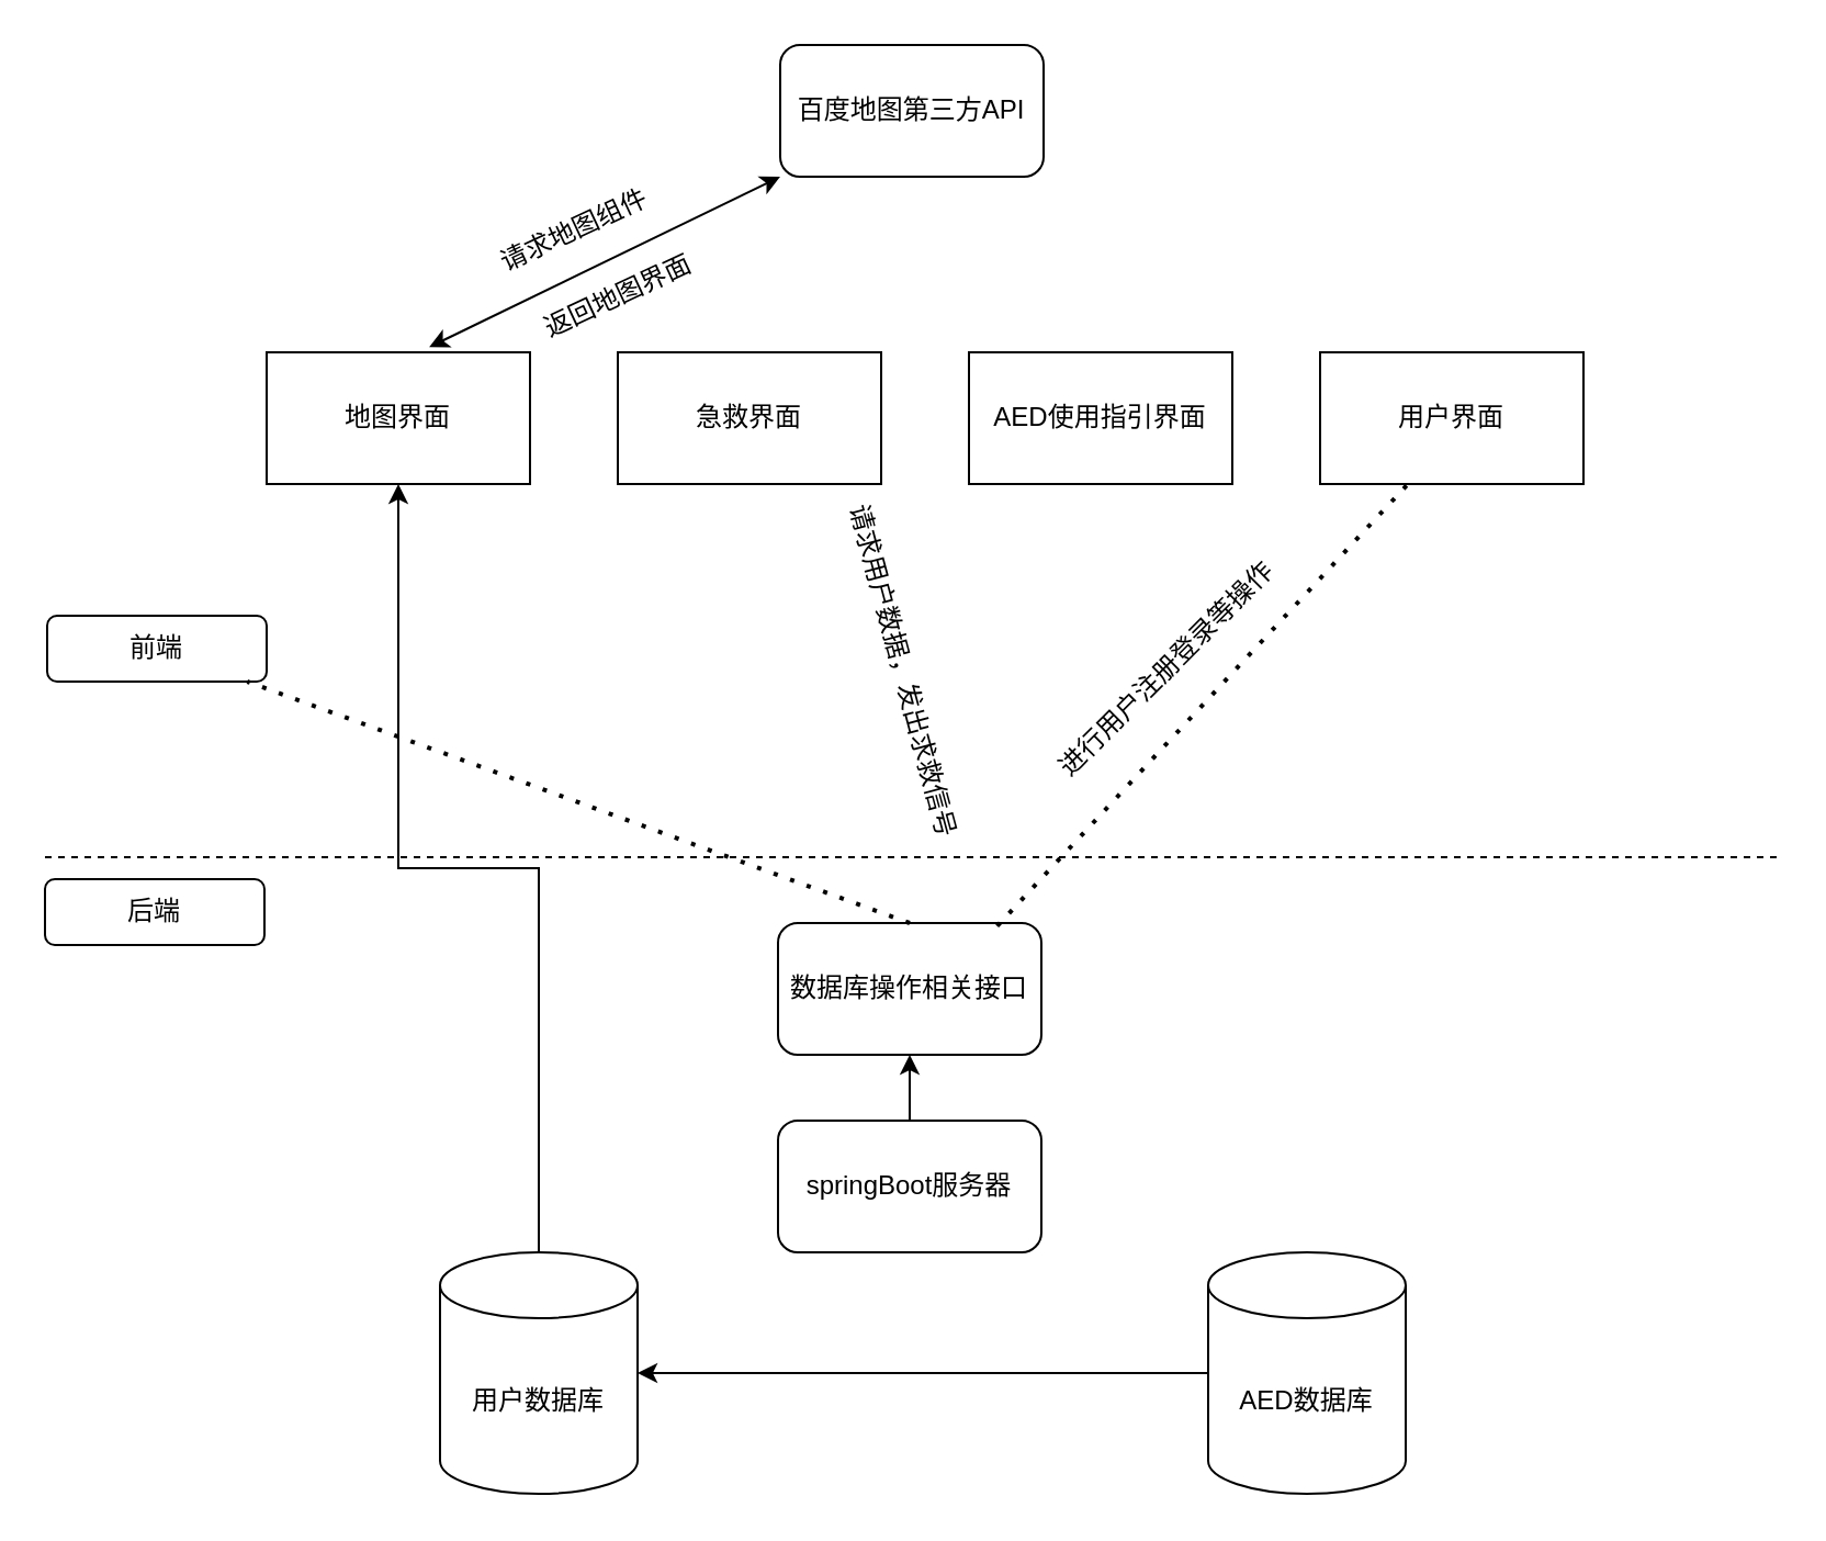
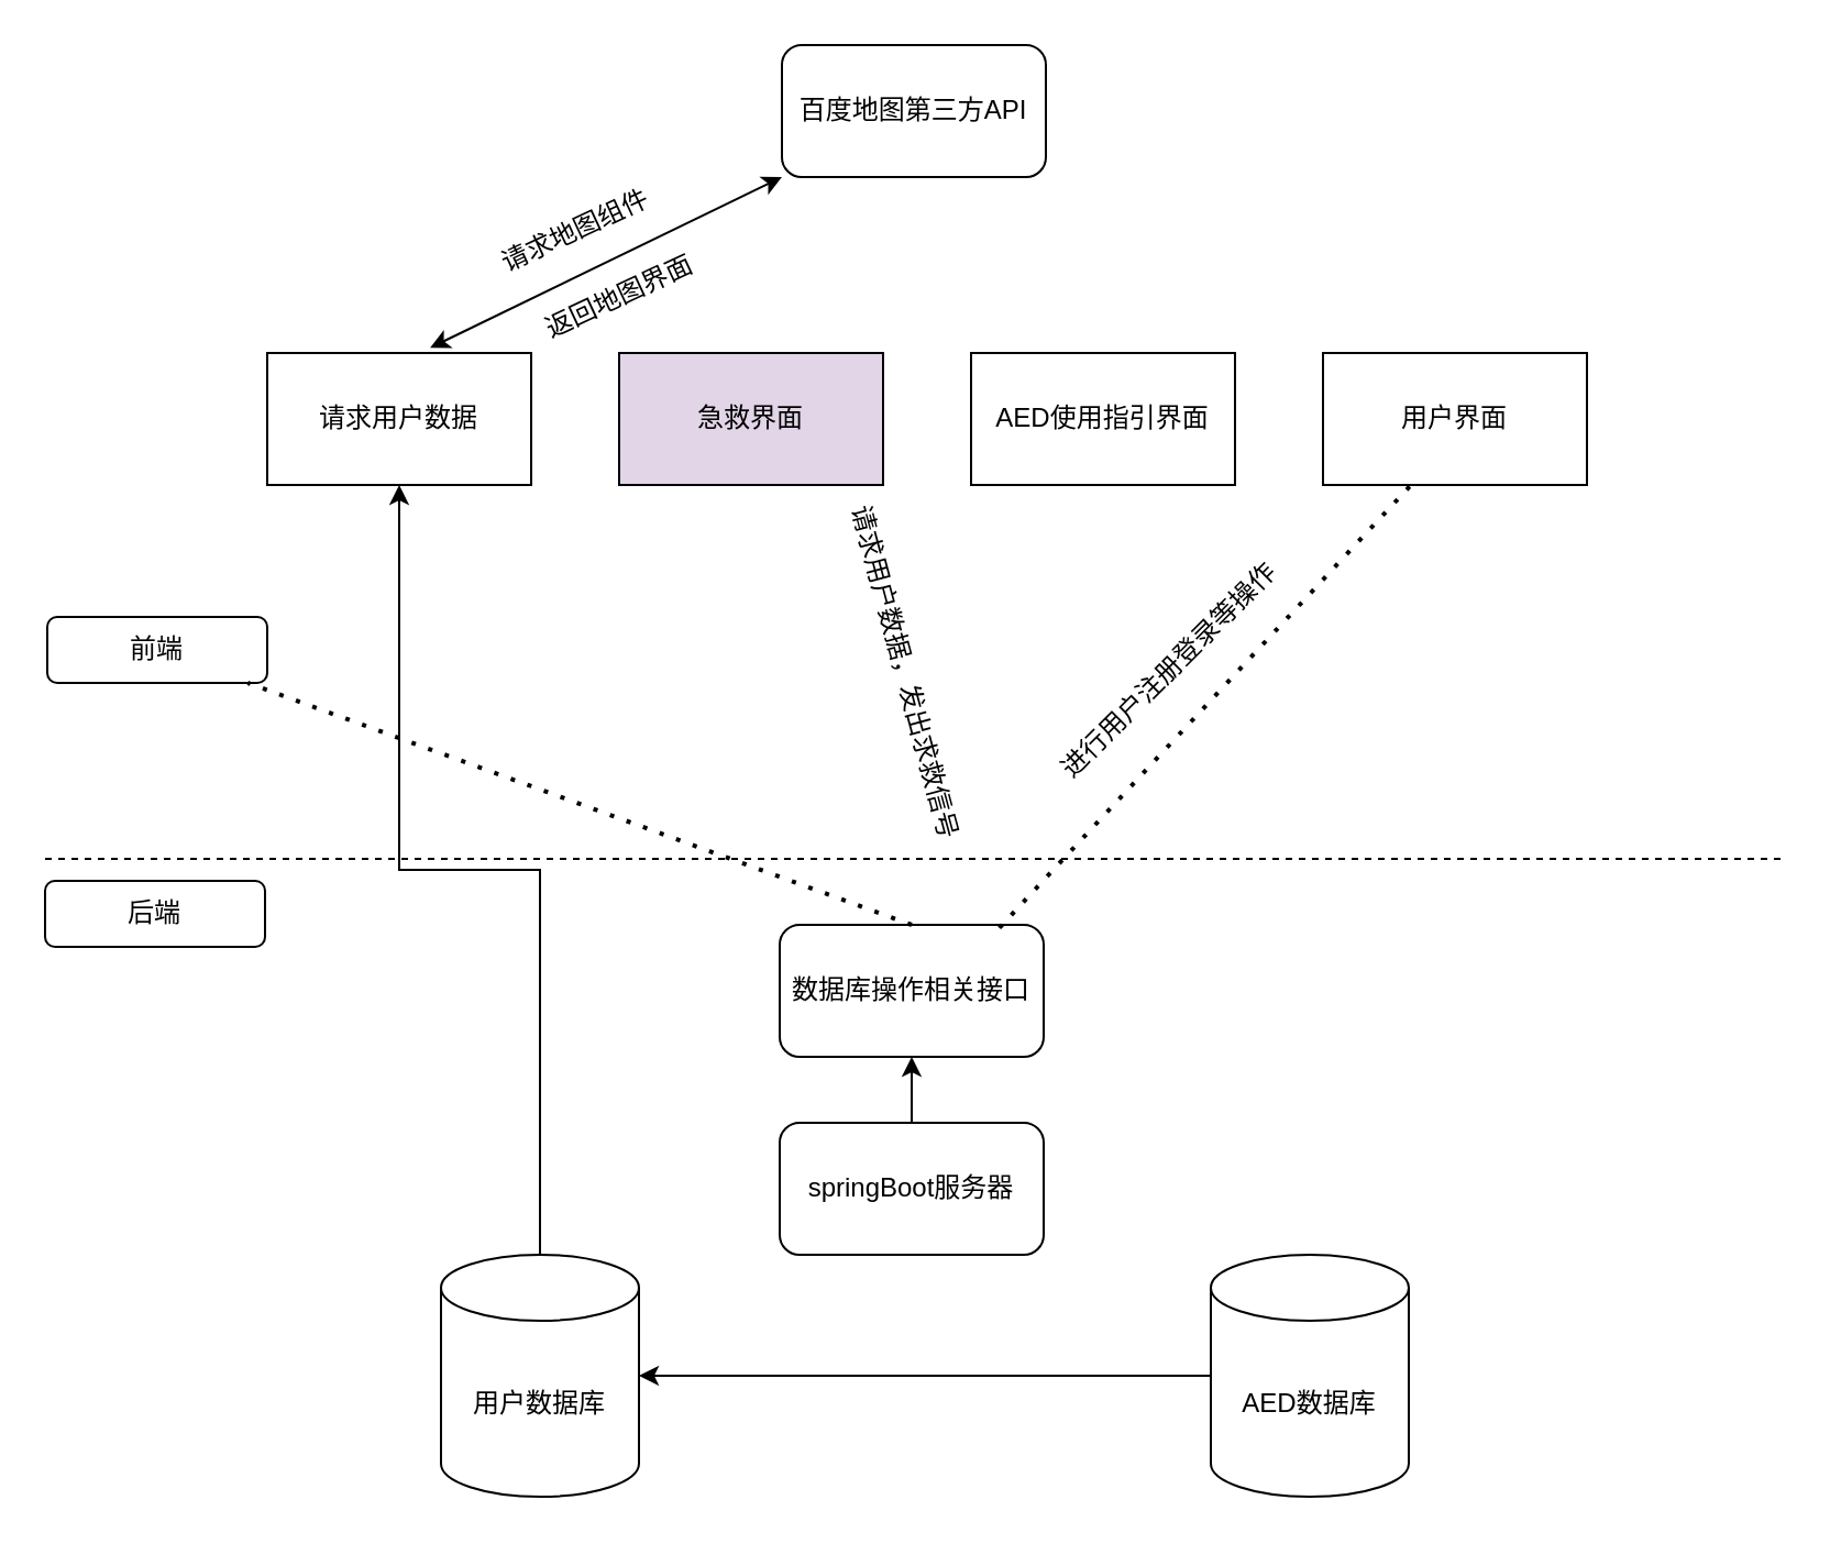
- <mxCell id="9" value="地图界面" style="rounded=0;whiteSpace=wrap;html=1;" vertex="1" parent="1"><mxGeometry x="121" y="160" width="120" height="60" as="geometry" /></mxCell>
+ <mxCell id="9" value="请求用户数据" style="rounded=0;whiteSpace=wrap;html=1;" vertex="1" parent="1"><mxGeometry x="121" y="160" width="120" height="60" as="geometry" /></mxCell>
- <mxCell id="10" value="急救界面" style="rounded=0;whiteSpace=wrap;html=1;" vertex="1" parent="1"><mxGeometry x="281" y="160" width="120" height="60" as="geometry" /></mxCell>
+ <mxCell id="10" value="急救界面" style="rounded=0;whiteSpace=wrap;html=1;fillColor=#e1d5e7;" vertex="1" parent="1"><mxGeometry x="281" y="160" width="120" height="60" as="geometry" /></mxCell>
